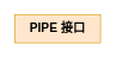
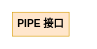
- <mxCell id="2" value="PIPE 接口" style="text;html=1;strokeColor=#d79b00;fillColor=#ffe6cc;align=center;verticalAlign=middle;whiteSpace=wrap;rounded=0;fontSize=17;fontStyle=1" vertex="1" parent="1"><mxGeometry x="20" y="20" width="120" height="40" as="geometry" /></mxCell>
+ <mxCell id="2" value="PIPE 接口" style="text;html=1;strokeColor=#d79b00;fillColor=#ffe6cc;align=center;verticalAlign=middle;whiteSpace=wrap;rounded=0;fontSize=17;fontStyle=1" vertex="1" parent="1"><mxGeometry x="20" y="20" width="95" height="40" as="geometry" /></mxCell>
